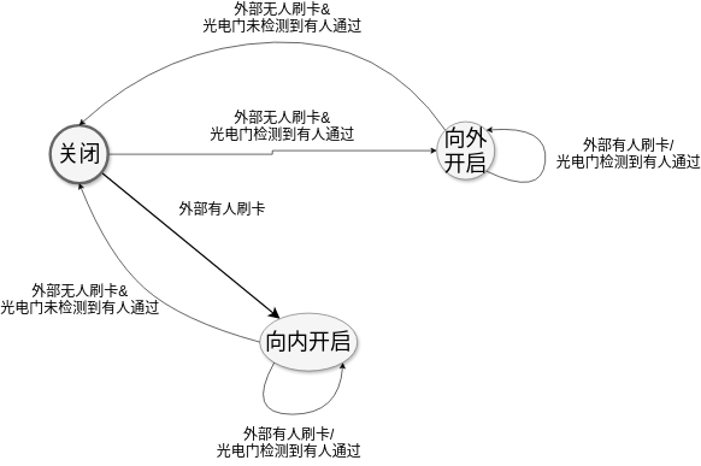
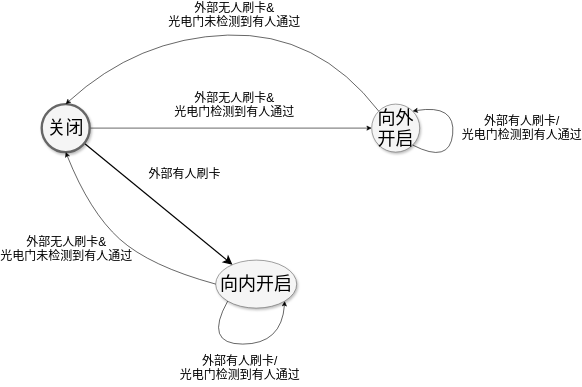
- <mxCell id="7" value="向外开启" style="ellipse;whiteSpace=wrap;html=1;rounded=0;shadow=1;strokeColor=#666666;strokeWidth=1;fontSize=30;align=center;fillColor=#f5f5f5;" parent="1" vertex="1"><mxGeometry x="555" y="165" width="80" height="80" as="geometry" /></mxCell>
+ <mxCell id="7" value="向外开启" style="ellipse;whiteSpace=wrap;html=1;rounded=0;shadow=1;strokeColor=#666666;strokeWidth=1;fontSize=30;align=center;fillColor=#f5f5f5;" parent="1" vertex="1"><mxGeometry x="570" y="170" width="80" height="80" as="geometry" /></mxCell>
